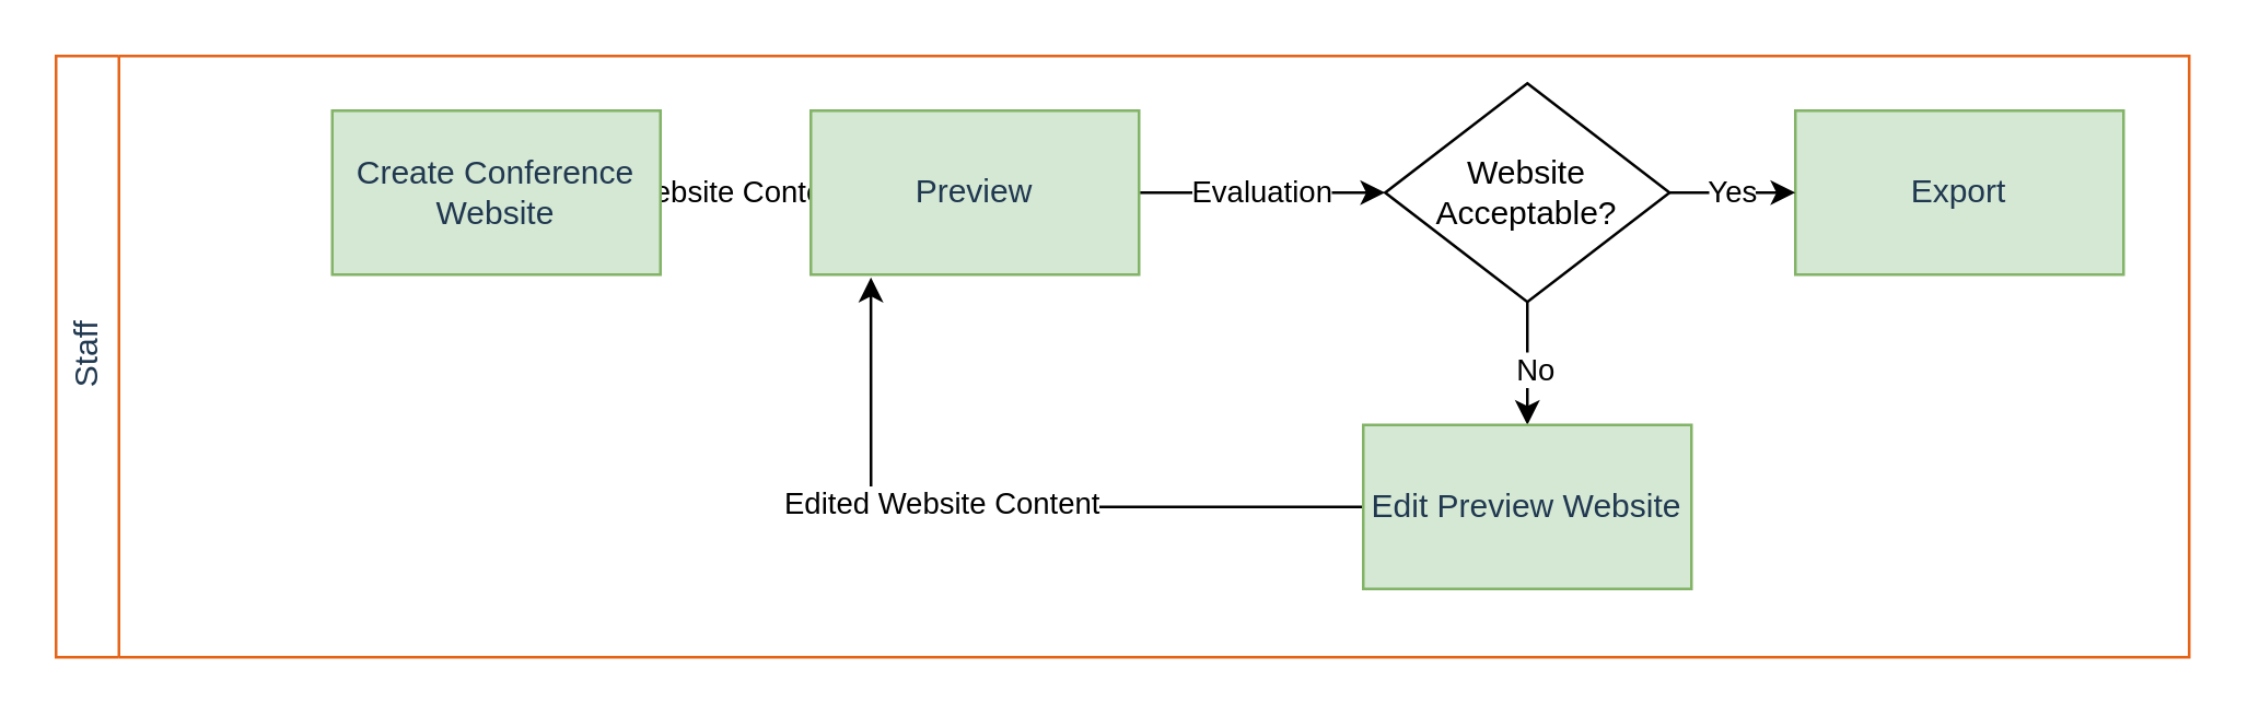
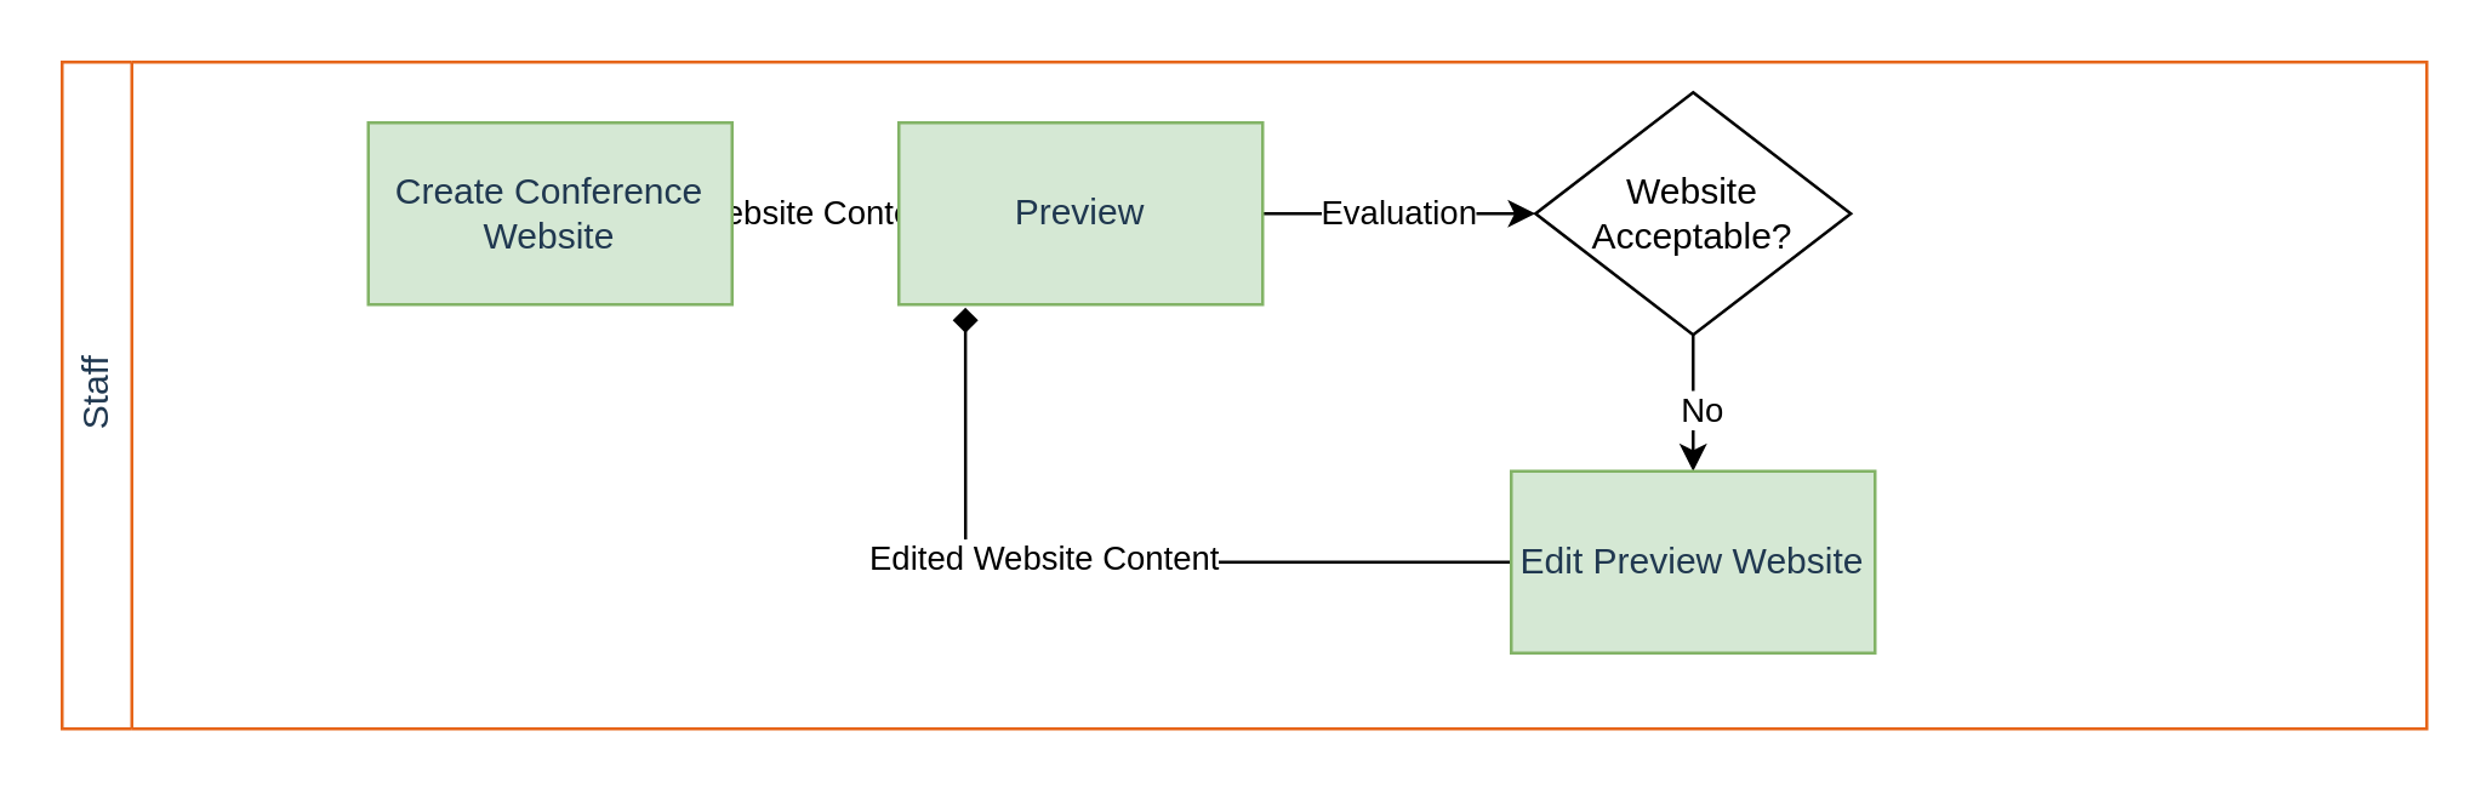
- <mxCell id="8" value="Yes" style="edgeStyle=orthogonalEdgeStyle;rounded=0;orthogonalLoop=1;jettySize=auto;html=1;" edge="1" parent="2" source="11" target="7"><mxGeometry relative="1" as="geometry" /></mxCell>
- <mxCell id="7" value="&lt;font color=&quot;#203850&quot;&gt;Export&lt;/font&gt;" style="rounded=0;whiteSpace=wrap;html=1;fillColor=#d5e8d4;strokeColor=#82b366;" vertex="1" parent="2"><mxGeometry x="636" y="20" width="120" height="60" as="geometry" /></mxCell>
- <mxCell id="12" style="edgeStyle=orthogonalEdgeStyle;rounded=0;orthogonalLoop=1;jettySize=auto;html=1;entryX=0.183;entryY=1.017;entryDx=0;entryDy=0;entryPerimeter=0;" edge="1" parent="2" source="14" target="6"><mxGeometry relative="1" as="geometry" /></mxCell>
+ <mxCell id="12" style="edgeStyle=orthogonalEdgeStyle;rounded=0;orthogonalLoop=1;jettySize=auto;html=1;entryX=0.183;entryY=1.017;entryDx=0;entryDy=0;entryPerimeter=0;endArrow=diamond;" edge="1" parent="2" source="14" target="6"><mxGeometry relative="1" as="geometry" /></mxCell>
